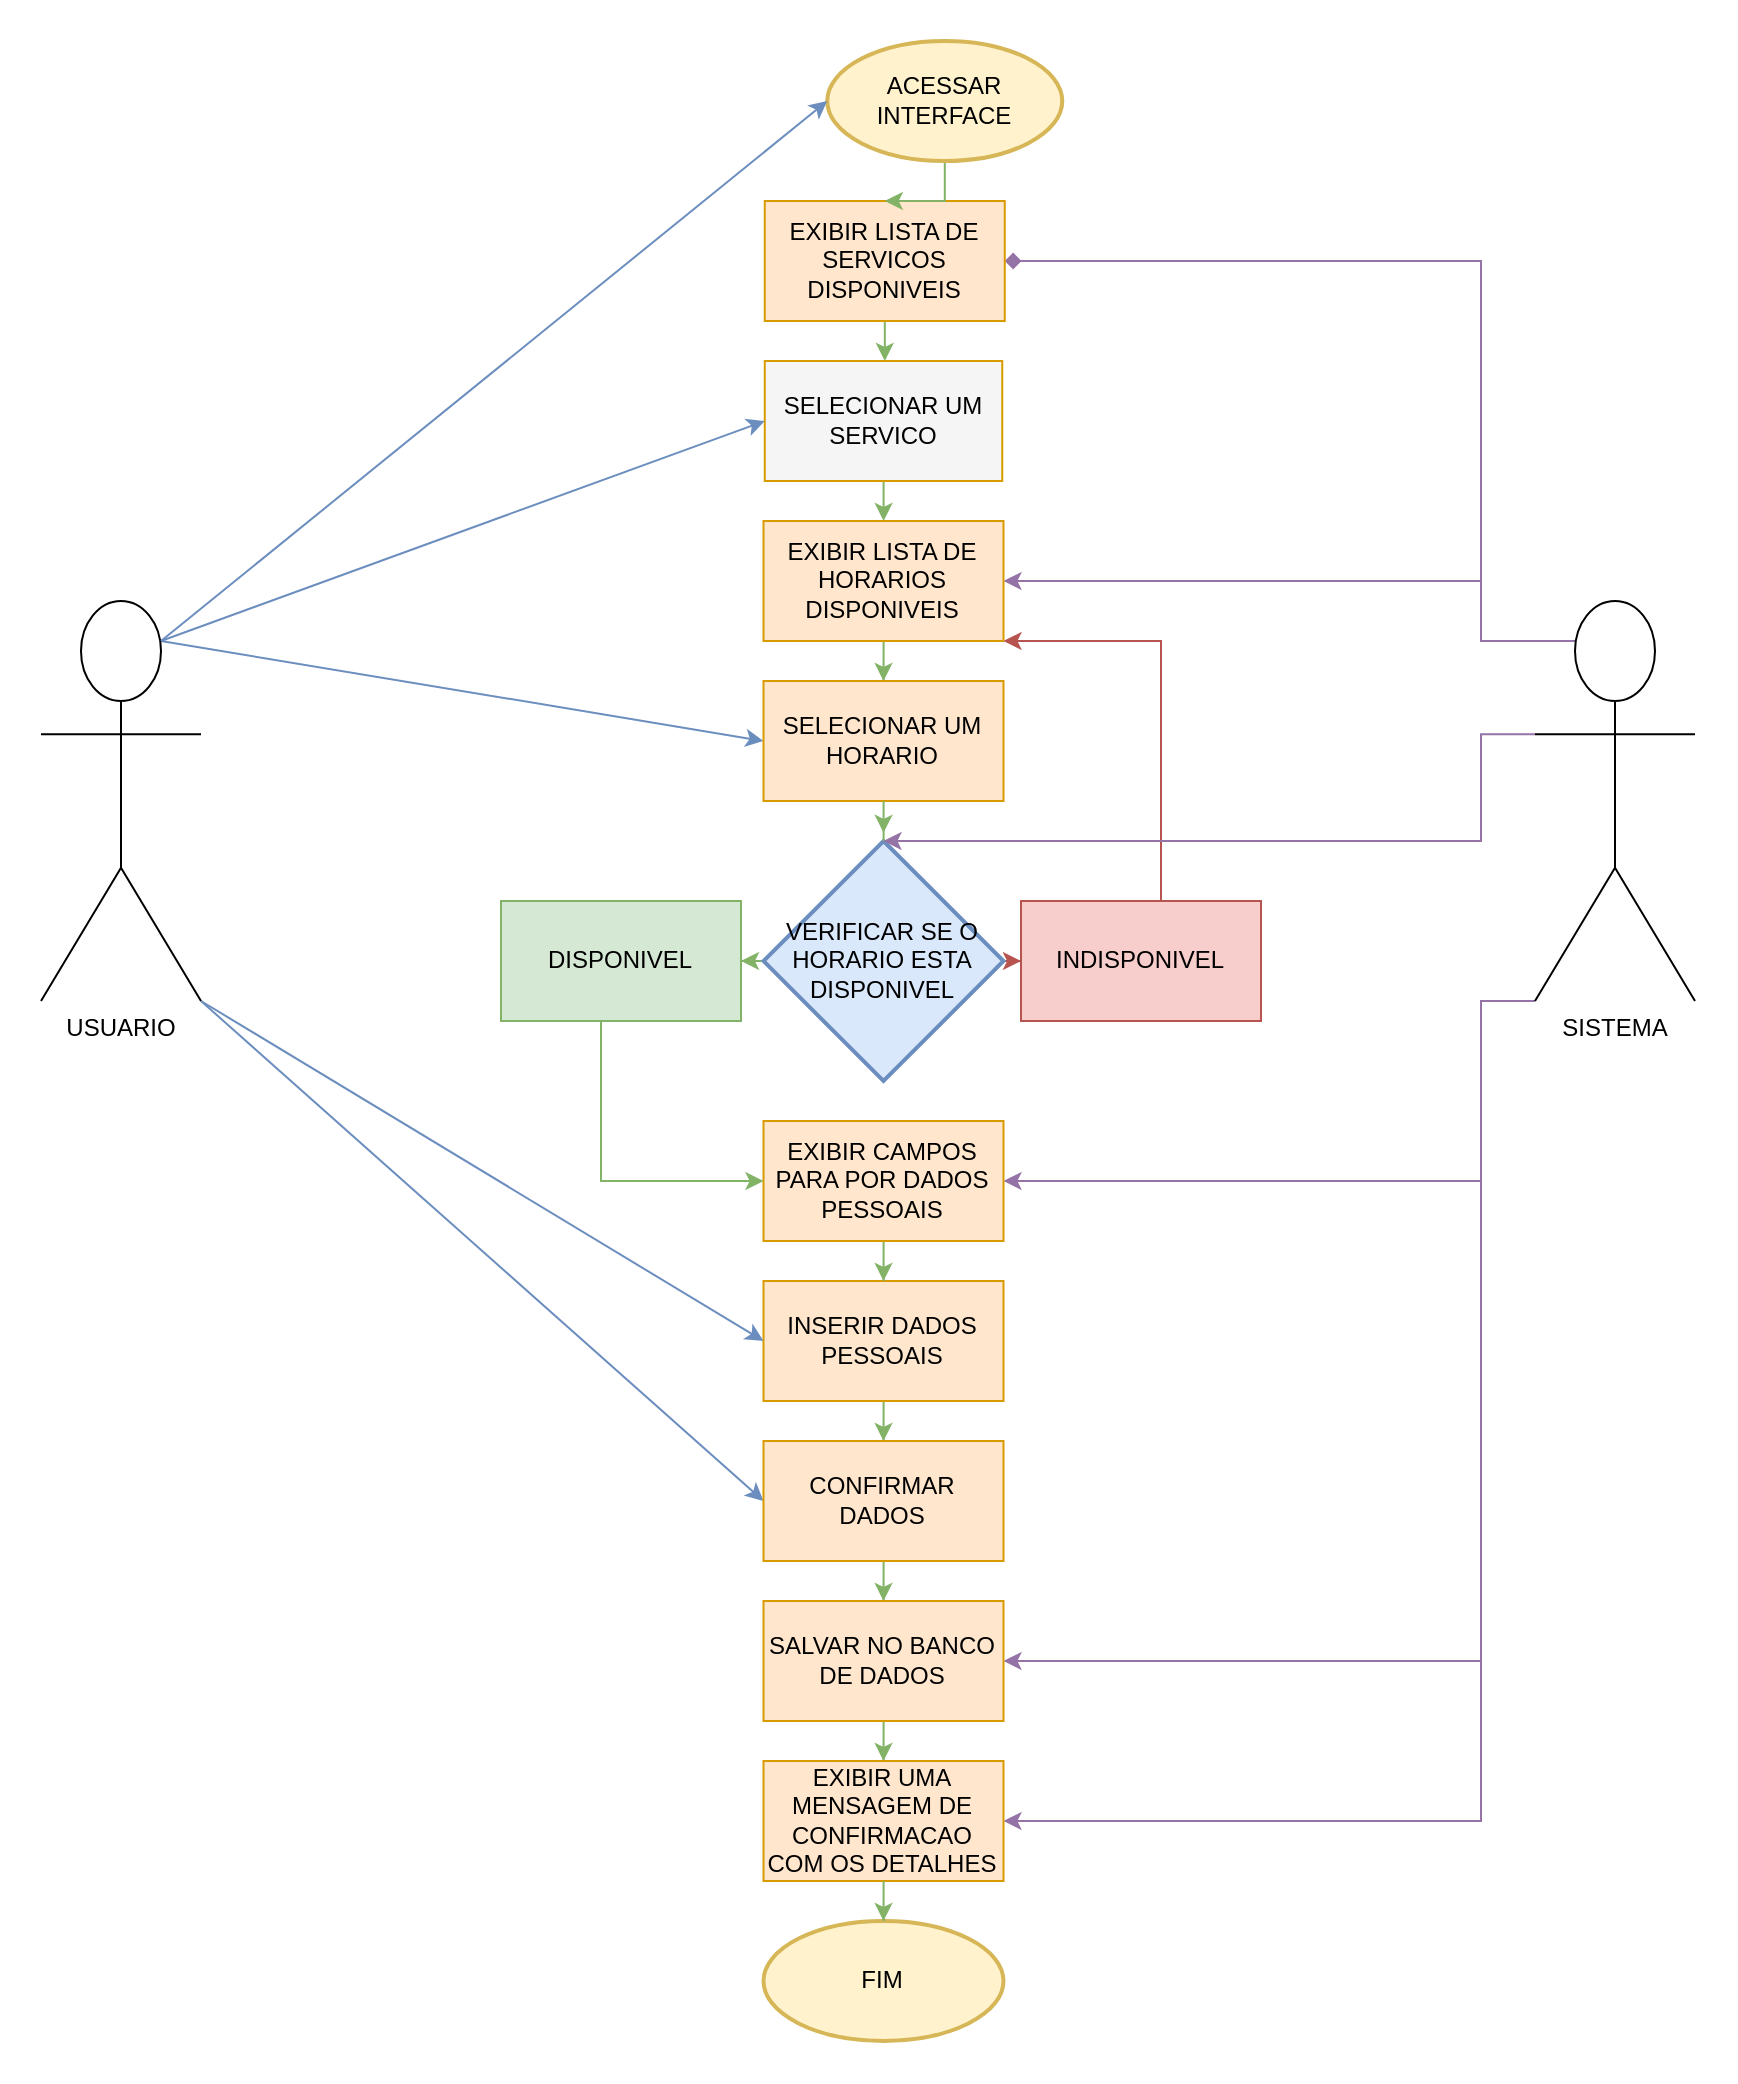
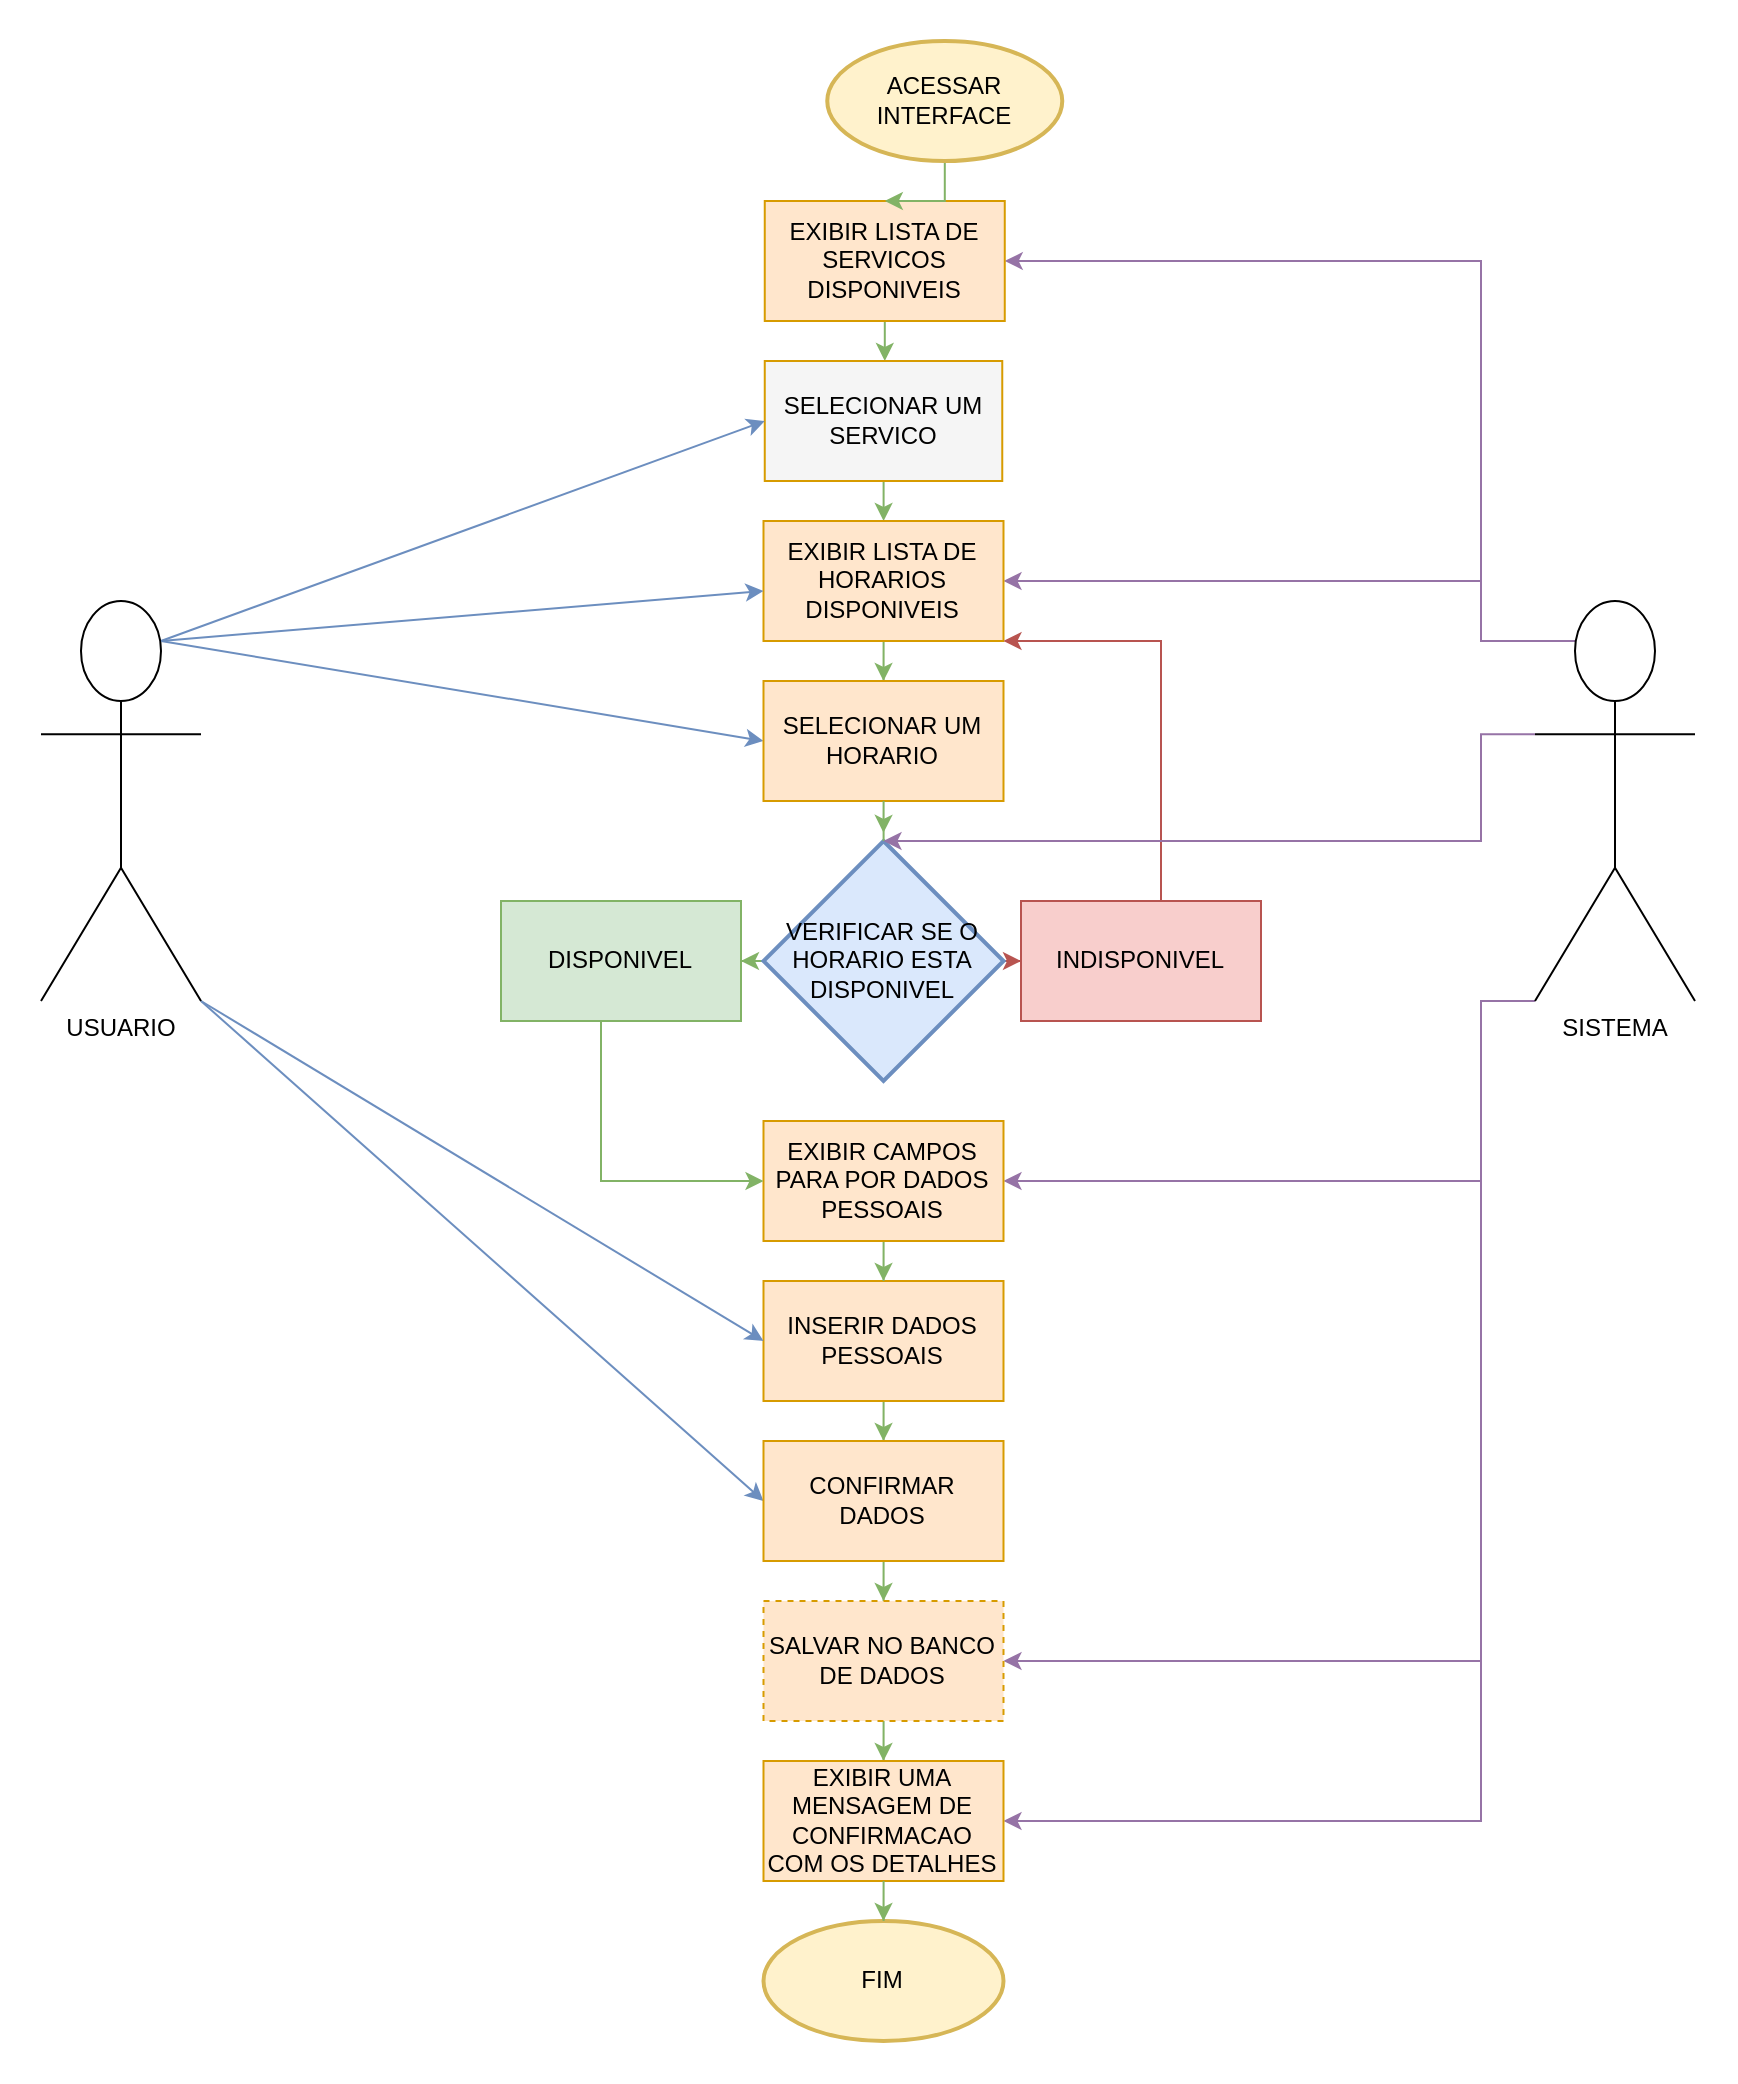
- <mxCell id="2" style="edgeStyle=orthogonalEdgeStyle;rounded=0;orthogonalLoop=1;jettySize=auto;html=1;exitX=0.25;exitY=0.1;exitDx=0;exitDy=0;exitPerimeter=0;entryX=1;entryY=0.5;entryDx=0;entryDy=0;fillColor=#e1d5e7;strokeColor=#9673a6;endArrow=diamond;" edge="1" parent="1" source="7" target="9"><mxGeometry relative="1" as="geometry"><Array as="points"><mxPoint x="740" y="320" /><mxPoint x="740" y="130" /></Array></mxGeometry></mxCell>
+ <mxCell id="2" style="edgeStyle=orthogonalEdgeStyle;rounded=0;orthogonalLoop=1;jettySize=auto;html=1;exitX=0.25;exitY=0.1;exitDx=0;exitDy=0;exitPerimeter=0;entryX=1;entryY=0.5;entryDx=0;entryDy=0;fillColor=#e1d5e7;strokeColor=#9673a6;" edge="1" parent="1" source="7" target="9"><mxGeometry relative="1" as="geometry"><Array as="points"><mxPoint x="740" y="320" /><mxPoint x="740" y="130" /></Array></mxGeometry></mxCell>
- <mxCell id="41" style="rounded=0;orthogonalLoop=1;jettySize=auto;html=1;exitX=0.75;exitY=0.1;exitDx=0;exitDy=0;exitPerimeter=0;entryX=0;entryY=0.5;entryDx=0;entryDy=0;entryPerimeter=0;fillColor=#dae8fc;strokeColor=#6c8ebf;" edge="1" parent="1" source="32" target="11"><mxGeometry relative="1" as="geometry" /></mxCell>
+ <mxCell id="41" style="rounded=0;orthogonalLoop=1;jettySize=auto;html=1;exitX=0.75;exitY=0.1;exitDx=0;exitDy=0;exitPerimeter=0;fillColor=#dae8fc;strokeColor=#6c8ebf;" edge="1" parent="1" source="32" target="18"><mxGeometry relative="1" as="geometry" /></mxCell>
- <mxCell id="37" value="SALVAR NO BANCO DE DADOS" style="rounded=0;whiteSpace=wrap;html=1;fillColor=#ffe6cc;strokeColor=#d79b00;" vertex="1" parent="1"><mxGeometry x="381.25" y="800" width="120" height="60" as="geometry" /></mxCell>
+ <mxCell id="37" value="SALVAR NO BANCO DE DADOS" style="rounded=0;whiteSpace=wrap;html=1;fillColor=#ffe6cc;strokeColor=#d79b00;dashed=1;" vertex="1" parent="1"><mxGeometry x="381.25" y="800" width="120" height="60" as="geometry" /></mxCell>
